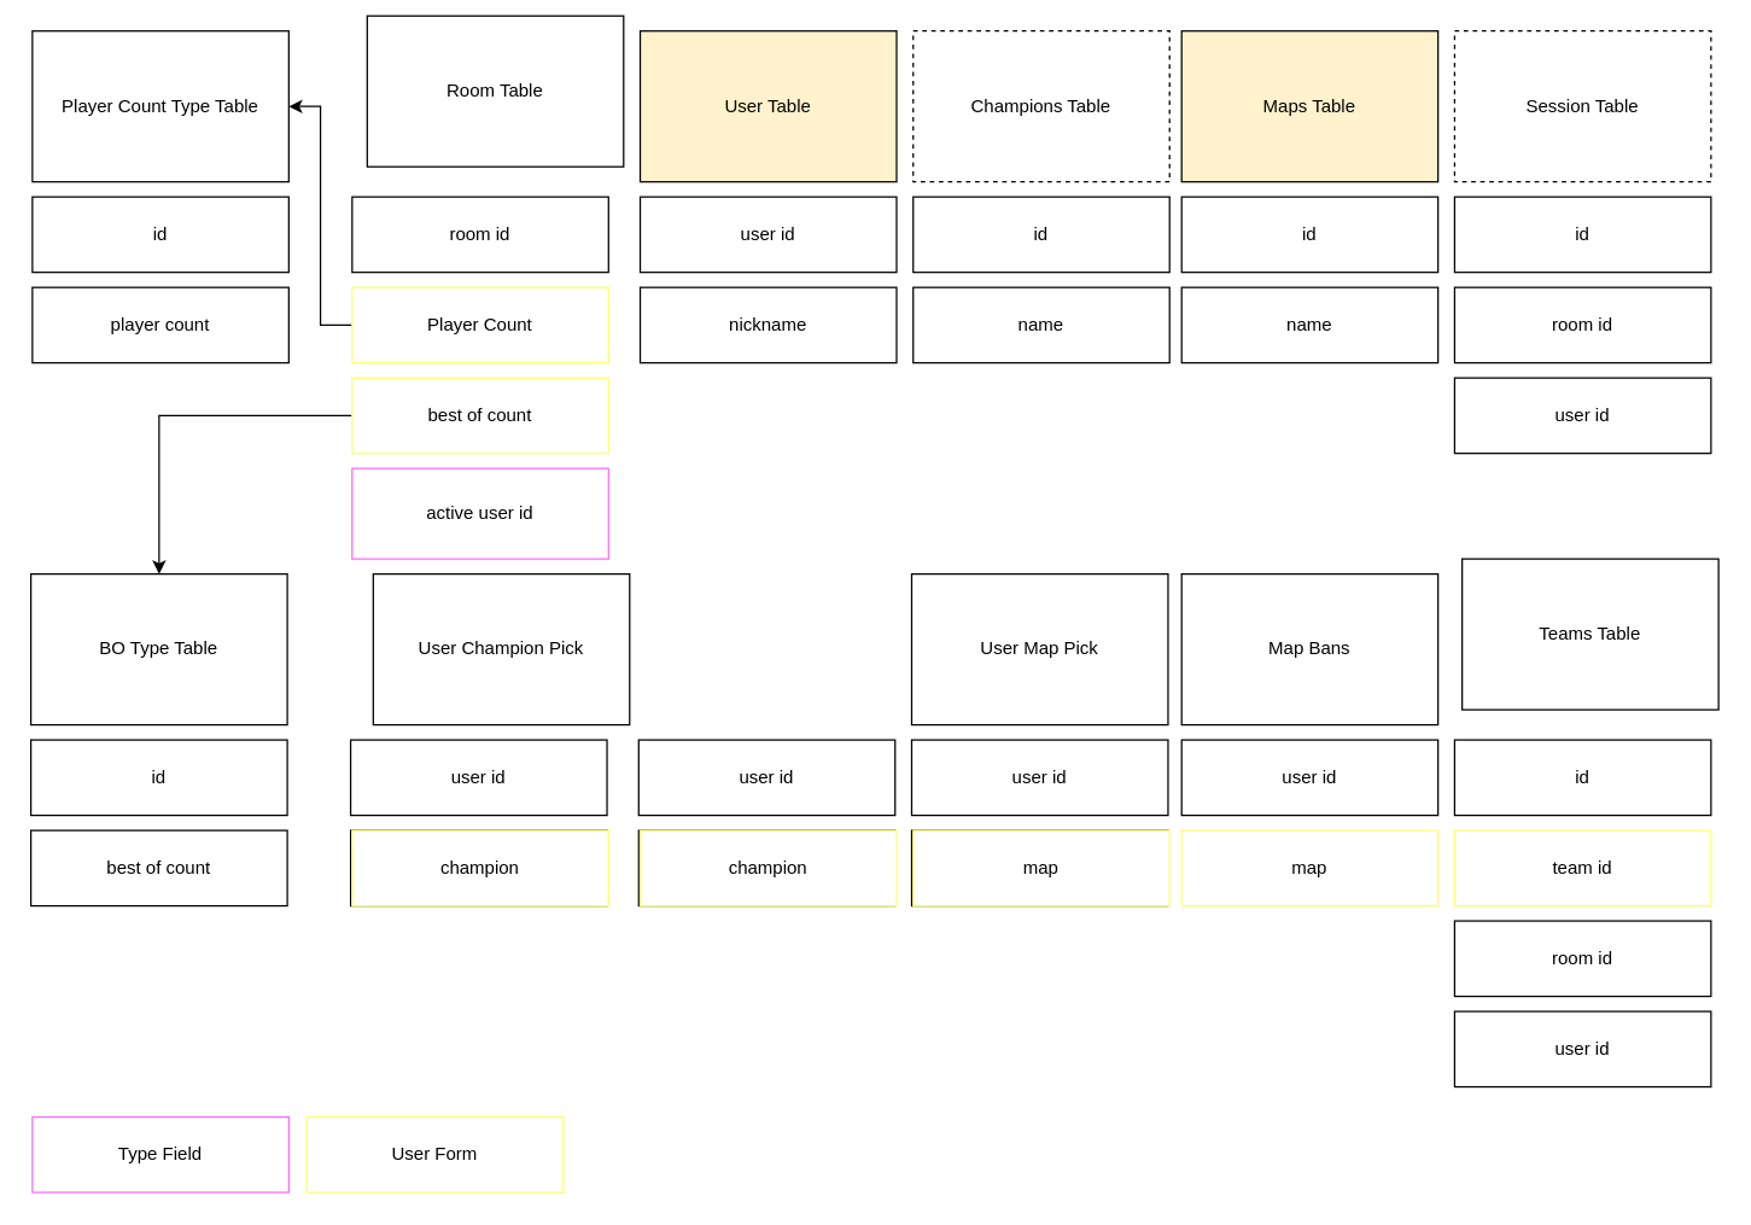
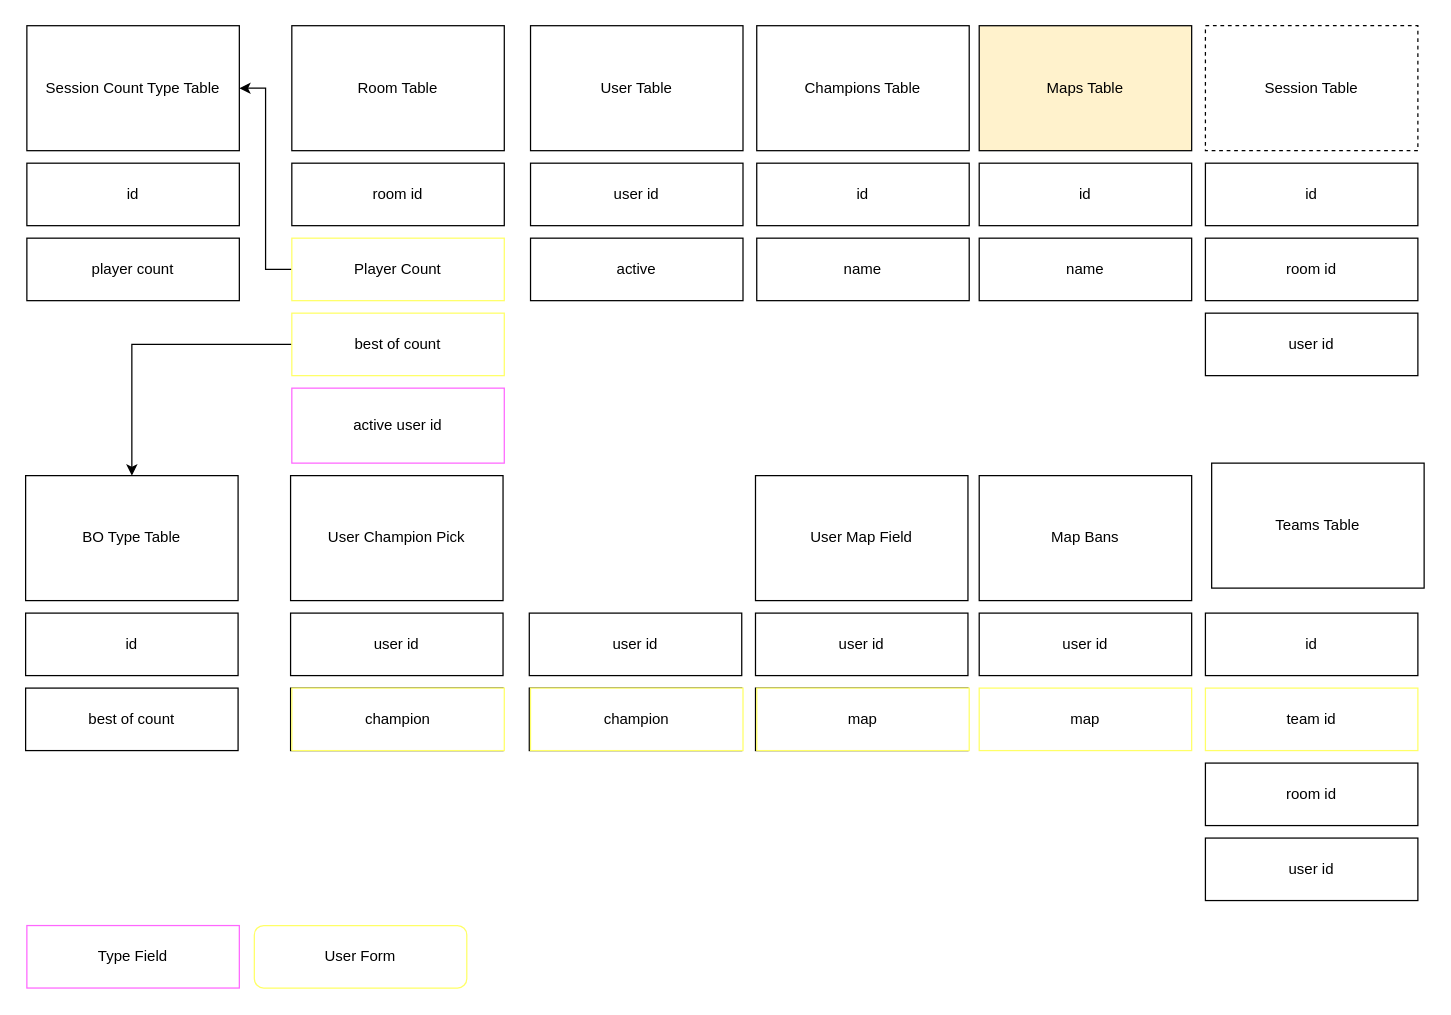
- <mxCell id="2" value="Room Table" style="rounded=0;whiteSpace=wrap;html=1;" vertex="1" parent="1"><mxGeometry x="243" y="10" width="170" height="100" as="geometry" /></mxCell>
+ <mxCell id="2" value="Room Table" style="rounded=0;whiteSpace=wrap;html=1;" vertex="1" parent="1"><mxGeometry x="233" y="20" width="170" height="100" as="geometry" /></mxCell>
- <mxCell id="12" value="Player Count Type Table" style="rounded=0;whiteSpace=wrap;html=1;" vertex="1" parent="1"><mxGeometry x="21" y="20" width="170" height="100" as="geometry" /></mxCell>
+ <mxCell id="12" value="Session Count Type Table" style="rounded=0;whiteSpace=wrap;html=1;" vertex="1" parent="1"><mxGeometry x="21" y="20" width="170" height="100" as="geometry" /></mxCell>
- <mxCell id="3" value="User Table" style="rounded=0;whiteSpace=wrap;html=1;fillColor=#fff2cc;" vertex="1" parent="1"><mxGeometry x="424" y="20" width="170" height="100" as="geometry" /></mxCell>
+ <mxCell id="3" value="User Table" style="rounded=0;whiteSpace=wrap;html=1;" vertex="1" parent="1"><mxGeometry x="424" y="20" width="170" height="100" as="geometry" /></mxCell>
- <mxCell id="4" value="Champions Table" style="rounded=0;whiteSpace=wrap;html=1;dashed=1;" vertex="1" parent="1"><mxGeometry x="605" y="20" width="170" height="100" as="geometry" /></mxCell>
+ <mxCell id="4" value="Champions Table" style="rounded=0;whiteSpace=wrap;html=1;" vertex="1" parent="1"><mxGeometry x="605" y="20" width="170" height="100" as="geometry" /></mxCell>
- <mxCell id="9" value="nickname" style="rounded=0;whiteSpace=wrap;html=1;" vertex="1" parent="1"><mxGeometry x="424" y="190" width="170" height="50" as="geometry" /></mxCell>
+ <mxCell id="9" value="active" style="rounded=0;whiteSpace=wrap;html=1;" vertex="1" parent="1"><mxGeometry x="424" y="190" width="170" height="50" as="geometry" /></mxCell>
- <mxCell id="24" value="User Champion Pick" style="rounded=0;whiteSpace=wrap;html=1;" vertex="1" parent="1"><mxGeometry x="247" y="380" width="170" height="100" as="geometry" /></mxCell>
+ <mxCell id="24" value="User Champion Pick" style="rounded=0;whiteSpace=wrap;html=1;" vertex="1" parent="1"><mxGeometry x="232" y="380" width="170" height="100" as="geometry" /></mxCell>
- <mxCell id="29" value="User Map Pick" style="rounded=0;whiteSpace=wrap;html=1;" vertex="1" parent="1"><mxGeometry x="604" y="380" width="170" height="100" as="geometry" /></mxCell>
+ <mxCell id="29" value="User Map Field" style="rounded=0;whiteSpace=wrap;html=1;" vertex="1" parent="1"><mxGeometry x="604" y="380" width="170" height="100" as="geometry" /></mxCell>
- <mxCell id="39" value="User Form" style="rounded=0;whiteSpace=wrap;html=1;strokeColor=#FFFF66;" vertex="1" parent="1"><mxGeometry x="203" y="740" width="170" height="50" as="geometry" /></mxCell>
+ <mxCell id="39" value="User Form" style="whiteSpace=wrap;html=1;strokeColor=#FFFF66;rounded=1;" vertex="1" parent="1"><mxGeometry x="203" y="740" width="170" height="50" as="geometry" /></mxCell>
